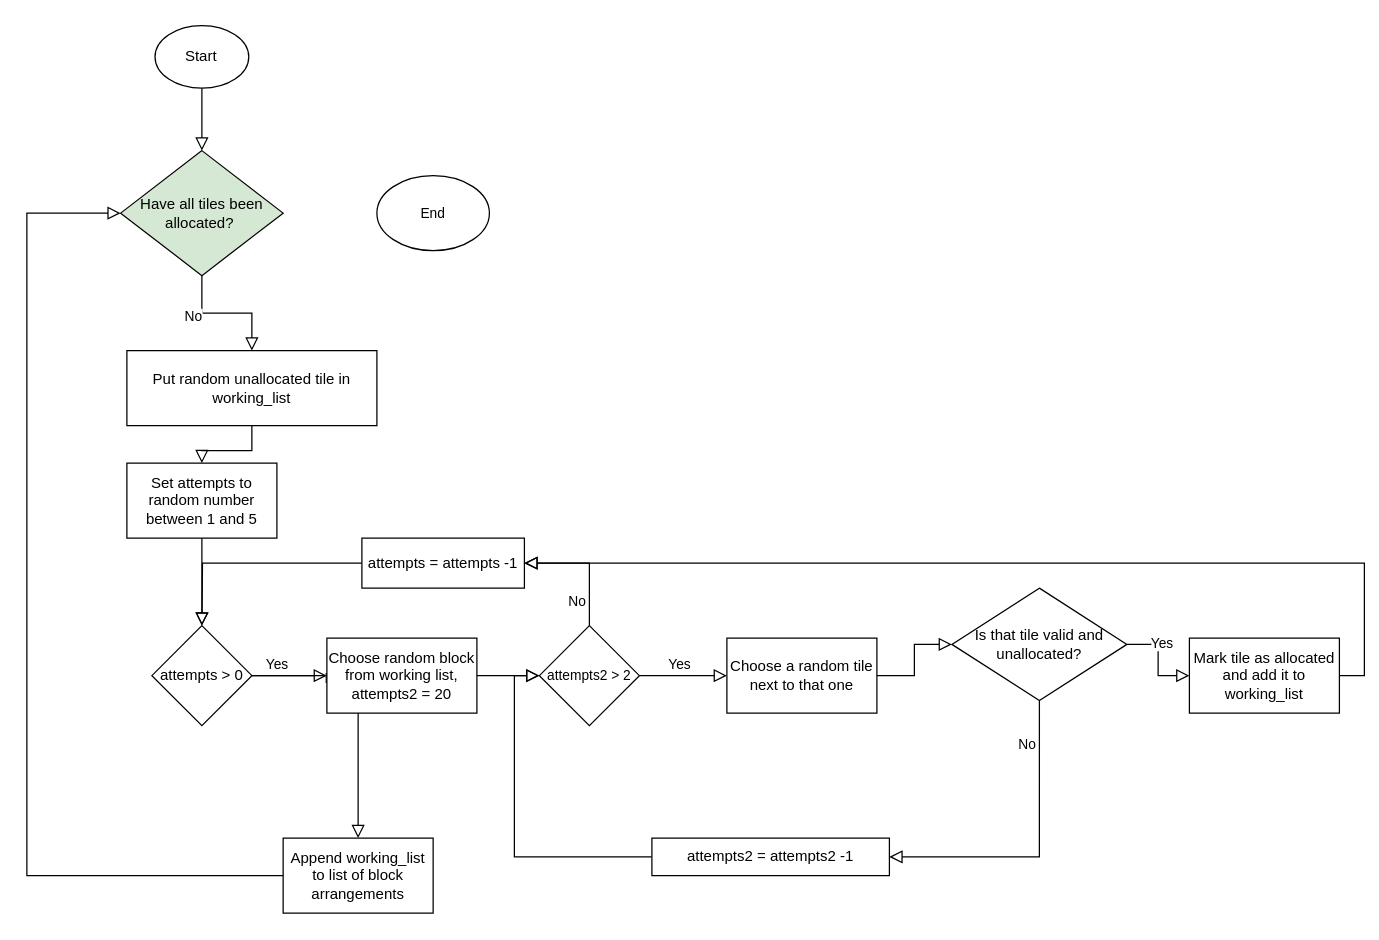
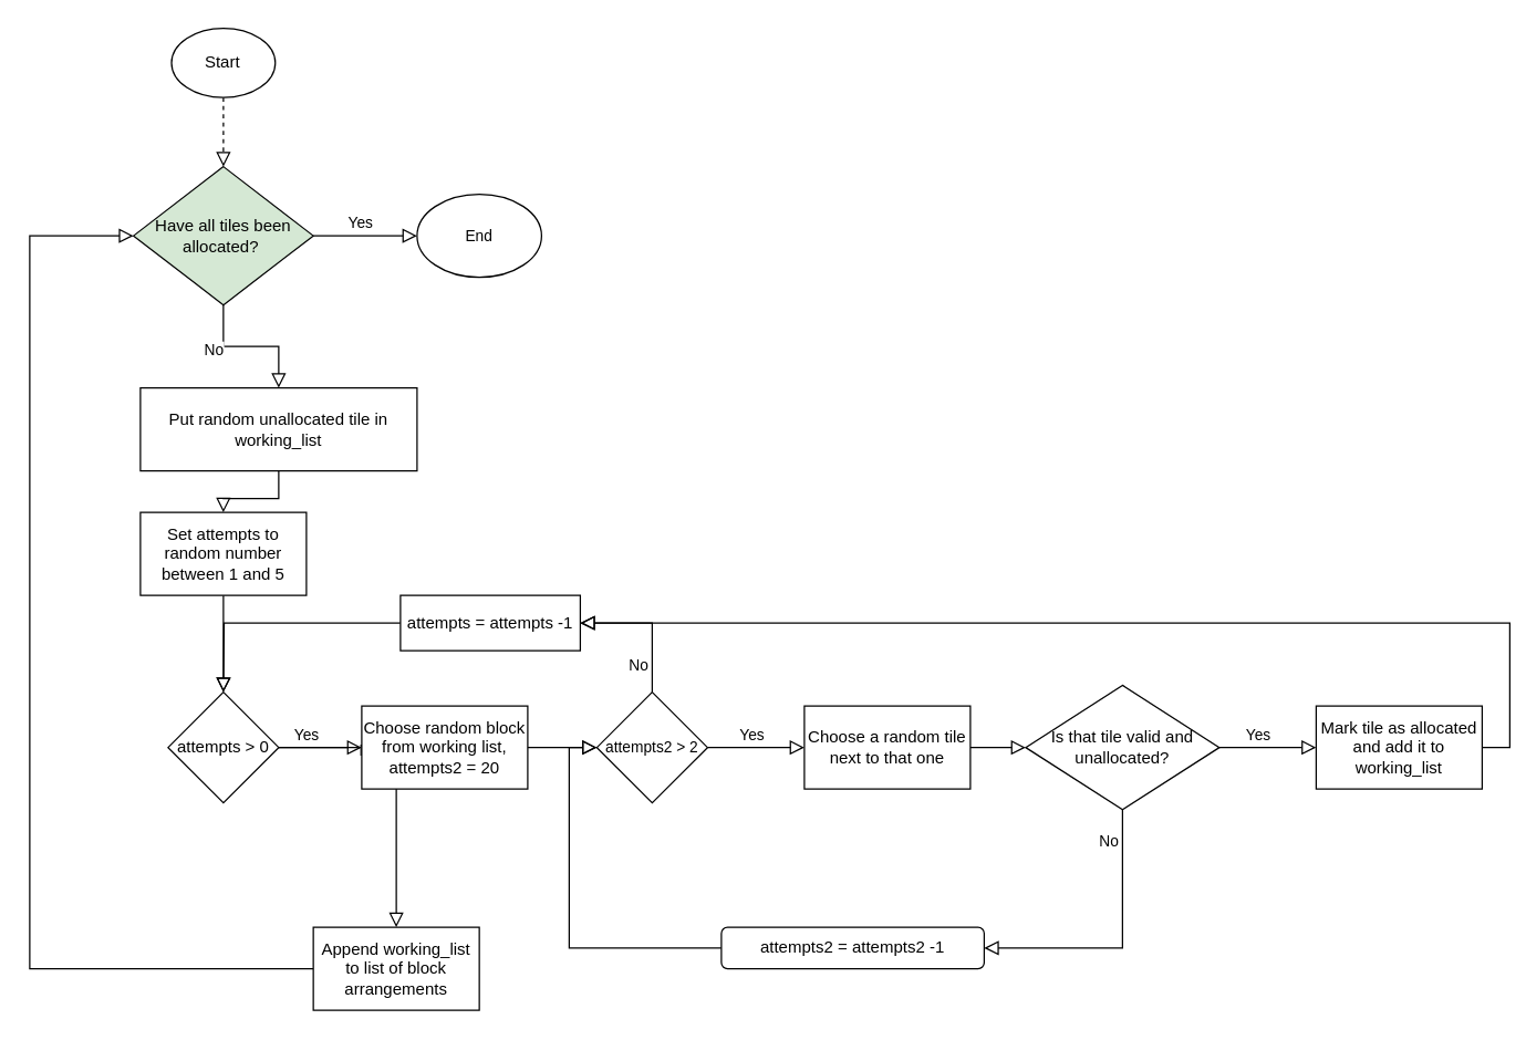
- <mxCell id="2" value="" style="rounded=0;html=1;jettySize=auto;orthogonalLoop=1;fontSize=11;endArrow=block;endFill=0;endSize=8;strokeWidth=1;shadow=0;labelBackgroundColor=none;edgeStyle=orthogonalEdgeStyle;exitX=0.5;exitY=1;exitDx=0;exitDy=0;entryX=0.5;entryY=0;entryDx=0;entryDy=0;" parent="1" source="3" target="8" edge="1"><mxGeometry relative="1" as="geometry"><mxPoint x="160.92" y="90" as="sourcePoint" /><mxPoint x="180.92" y="120" as="targetPoint" /></mxGeometry></mxCell>
+ <mxCell id="2" value="" style="rounded=0;html=1;jettySize=auto;orthogonalLoop=1;fontSize=11;endArrow=block;endFill=0;endSize=8;strokeWidth=1;shadow=0;labelBackgroundColor=none;edgeStyle=orthogonalEdgeStyle;exitX=0.5;exitY=1;exitDx=0;exitDy=0;entryX=0.5;entryY=0;entryDx=0;entryDy=0;dashed=1;" parent="1" source="3" target="8" edge="1"><mxGeometry relative="1" as="geometry"><mxPoint x="160.92" y="90" as="sourcePoint" /><mxPoint x="180.92" y="120" as="targetPoint" /></mxGeometry></mxCell>
+ <mxCell id="4" style="edgeStyle=orthogonalEdgeStyle;rounded=0;orthogonalLoop=1;jettySize=auto;html=1;exitX=1;exitY=0.5;exitDx=0;exitDy=0;labelBackgroundColor=none;endArrow=block;endFill=0;endSize=8;strokeWidth=1;shadow=0;entryX=0;entryY=0.5;entryDx=0;entryDy=0;" edge="1" parent="1" source="8" target="9"><mxGeometry relative="1" as="geometry"><mxPoint x="310.92" y="170.286" as="targetPoint" /></mxGeometry></mxCell>
+ <mxCell id="5" value="Yes" style="edgeLabel;html=1;align=center;verticalAlign=middle;resizable=0;points=[];fontSize=11;fontFamily=Helvetica;fontColor=default;" vertex="1" connectable="0" parent="4"><mxGeometry x="-0.241" y="-1" relative="1" as="geometry"><mxPoint x="6" y="-11" as="offset" /></mxGeometry></mxCell>
- <mxCell id="31" value="Is that tile valid and unallocated?" style="rhombus;whiteSpace=wrap;html=1;" vertex="1" parent="1"><mxGeometry x="760.92" y="470" width="140" height="90" as="geometry" /></mxCell>
+ <mxCell id="31" value="Is that tile valid and unallocated?" style="rhombus;whiteSpace=wrap;html=1;" vertex="1" parent="1"><mxGeometry x="740.92" y="495" width="140" height="90" as="geometry" /></mxCell>
- <mxCell id="40" value="attempts2 = attempts2 -1" style="whiteSpace=wrap;html=1;" vertex="1" parent="1"><mxGeometry x="520.92" y="670" width="190" height="30" as="geometry" /></mxCell>
+ <mxCell id="40" value="attempts2 = attempts2 -1" style="whiteSpace=wrap;html=1;rounded=1;" vertex="1" parent="1"><mxGeometry x="520.92" y="670" width="190" height="30" as="geometry" /></mxCell>
